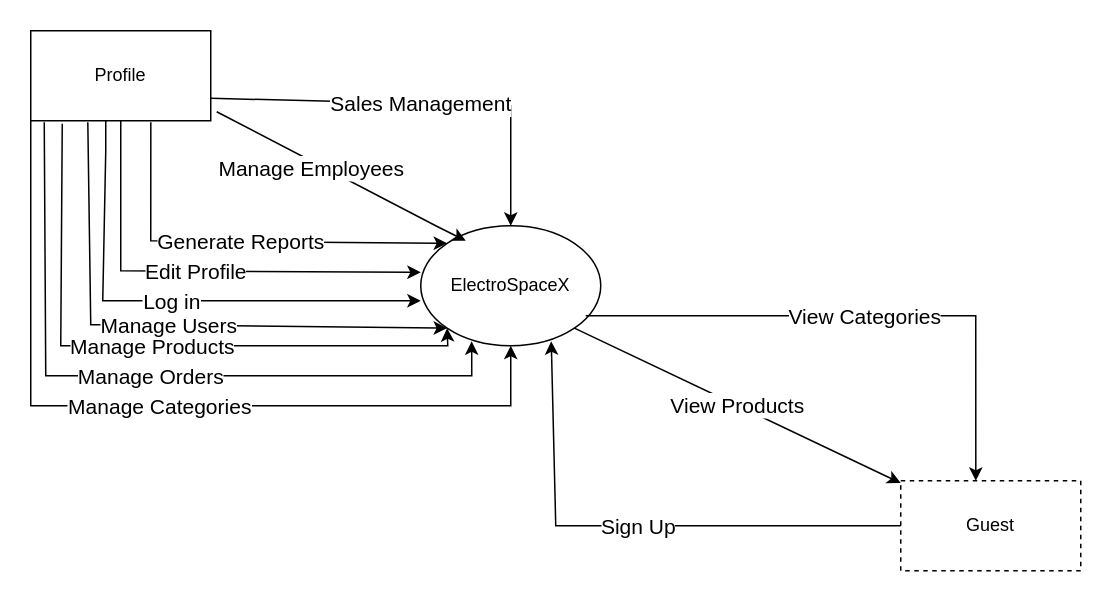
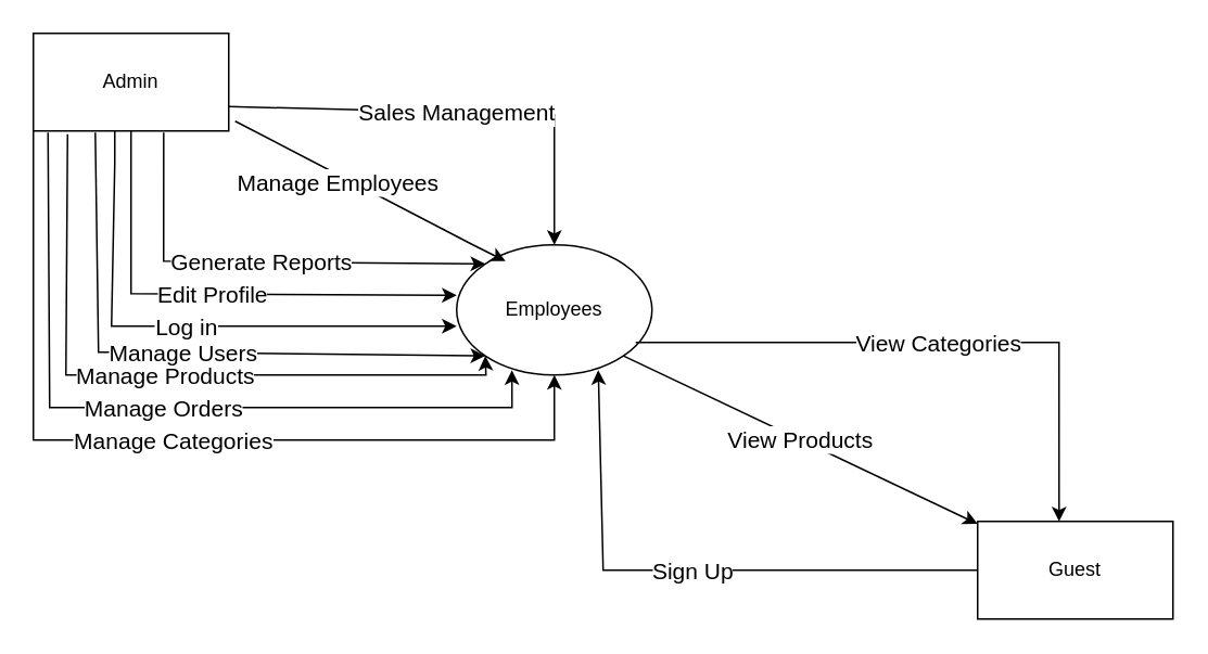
- <mxCell id="4" value="Profile" style="rounded=0;whiteSpace=wrap;html=1;" vertex="1" parent="1"><mxGeometry x="20" y="20" width="120" height="60" as="geometry" /></mxCell>
+ <mxCell id="4" value="Admin" style="rounded=0;whiteSpace=wrap;html=1;" vertex="1" parent="1"><mxGeometry x="20" y="20" width="120" height="60" as="geometry" /></mxCell>
- <mxCell id="2" value="ElectroSpaceX" style="ellipse;whiteSpace=wrap;html=1;" vertex="1" parent="1"><mxGeometry x="280" y="150" width="120" height="80" as="geometry" /></mxCell>
+ <mxCell id="2" value="Employees" style="ellipse;whiteSpace=wrap;html=1;" vertex="1" parent="1"><mxGeometry x="280" y="150" width="120" height="80" as="geometry" /></mxCell>
- <mxCell id="3" value="Guest" style="rounded=0;whiteSpace=wrap;html=1;dashed=1;" vertex="1" parent="1"><mxGeometry x="600" y="320" width="120" height="60" as="geometry" /></mxCell>
+ <mxCell id="3" value="Guest" style="rounded=0;whiteSpace=wrap;html=1;" vertex="1" parent="1"><mxGeometry x="600" y="320" width="120" height="60" as="geometry" /></mxCell>
